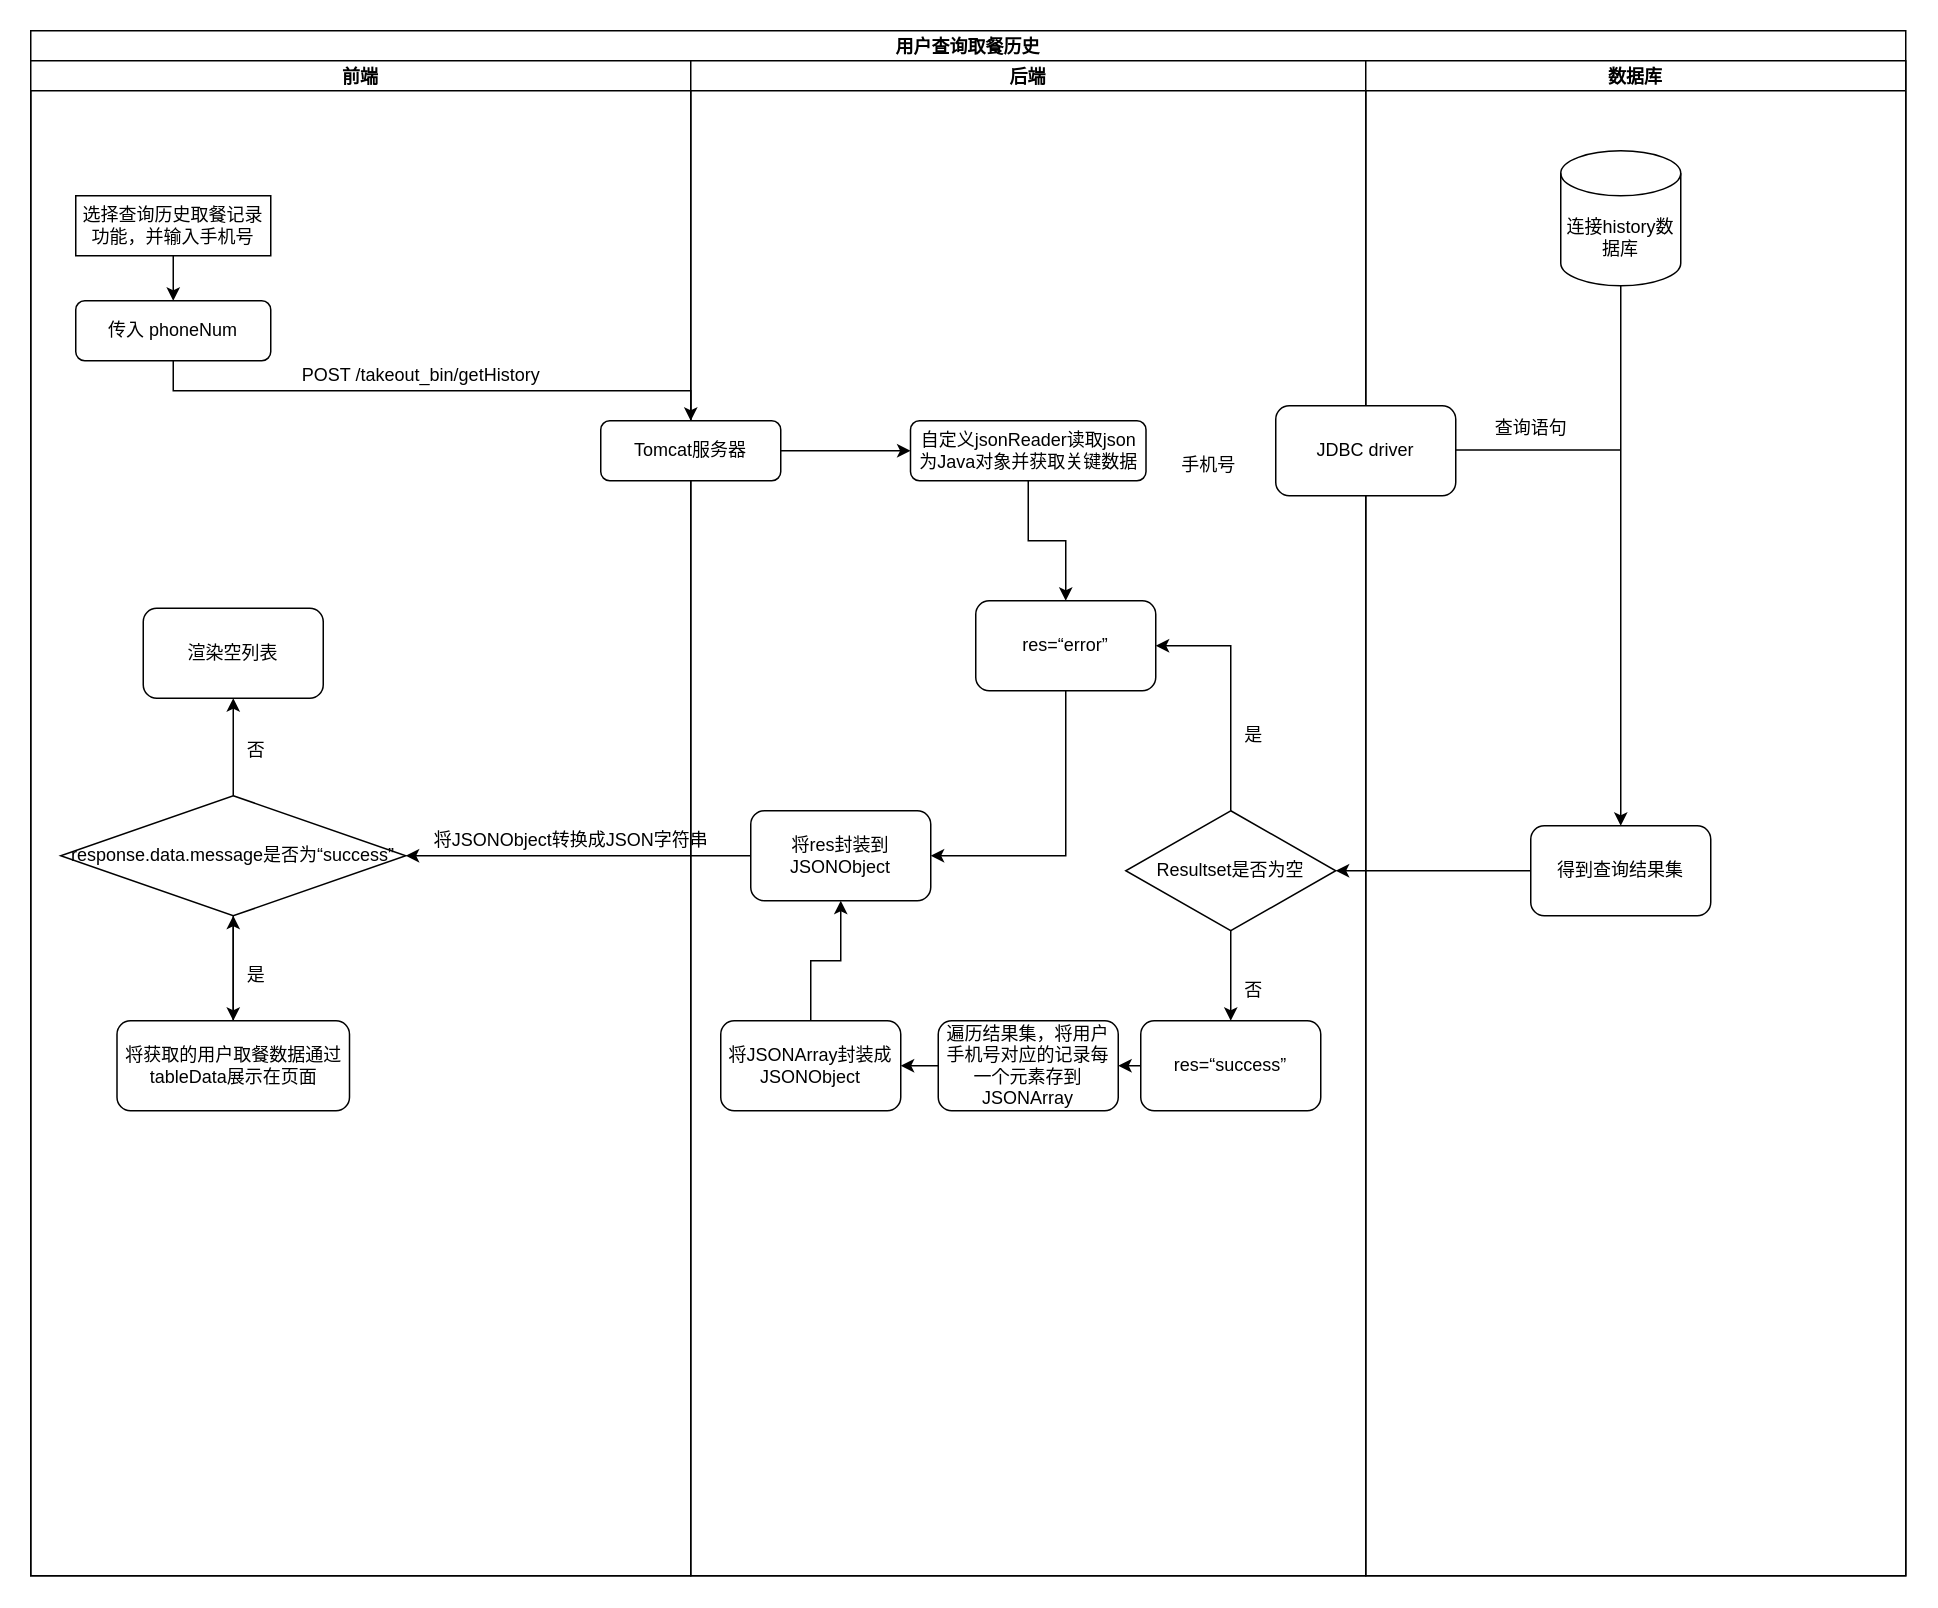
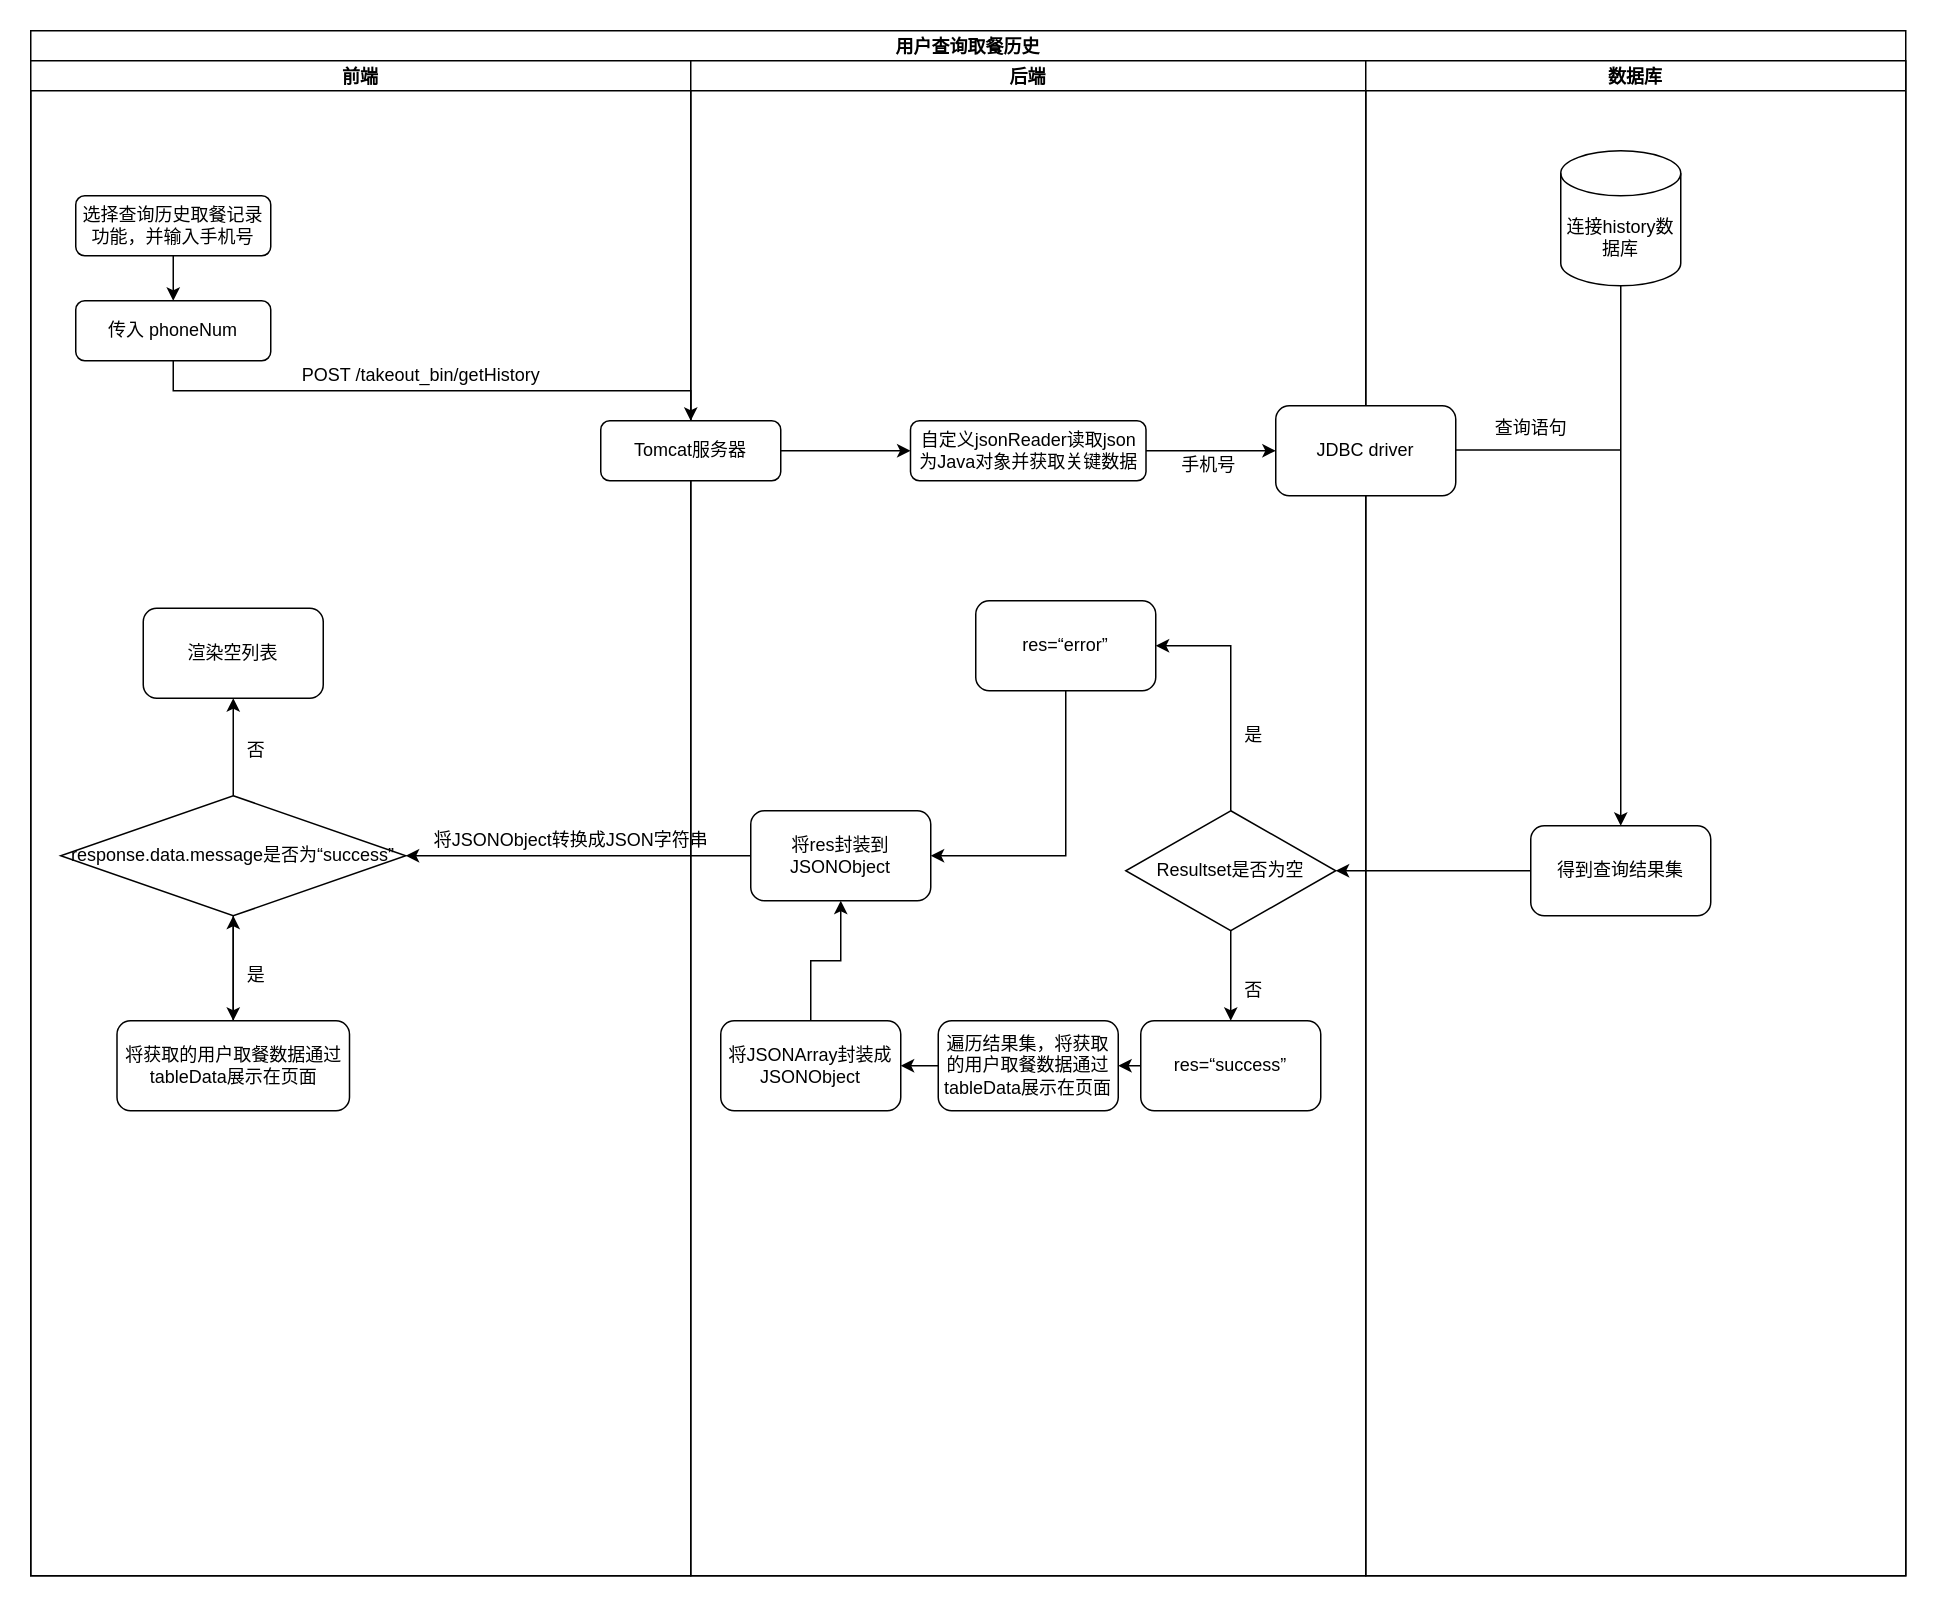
- <mxCell id="6" value="选择查询历史取餐记录功能，并输入手机号" style="whiteSpace=wrap;html=1;rounded=0;" parent="3" vertex="1"><mxGeometry x="30" y="90" width="130" height="40" as="geometry" /></mxCell>
+ <mxCell id="6" value="选择查询历史取餐记录功能，并输入手机号" style="rounded=1;whiteSpace=wrap;html=1;" parent="3" vertex="1"><mxGeometry x="30" y="90" width="130" height="40" as="geometry" /></mxCell>
- <mxCell id="40" style="edgeStyle=orthogonalEdgeStyle;rounded=0;orthogonalLoop=1;jettySize=auto;html=1;" parent="2" source="15" target="29" edge="1"><mxGeometry relative="1" as="geometry" /></mxCell>
+ <mxCell id="40" style="edgeStyle=orthogonalEdgeStyle;rounded=0;orthogonalLoop=1;jettySize=auto;html=1;" parent="2" source="15" target="38" edge="1"><mxGeometry relative="1" as="geometry" /></mxCell>
- <mxCell id="25" value="遍历结果集，将用户手机号对应的记录每一个元素存到JSONArray" style="rounded=1;whiteSpace=wrap;html=1;" parent="14" vertex="1"><mxGeometry x="165" y="640" width="120" height="60" as="geometry" /></mxCell>
+ <mxCell id="25" value="遍历结果集，将获取的用户取餐数据通过tableData展示在页面" style="rounded=1;whiteSpace=wrap;html=1;" parent="14" vertex="1"><mxGeometry x="165" y="640" width="120" height="60" as="geometry" /></mxCell>
